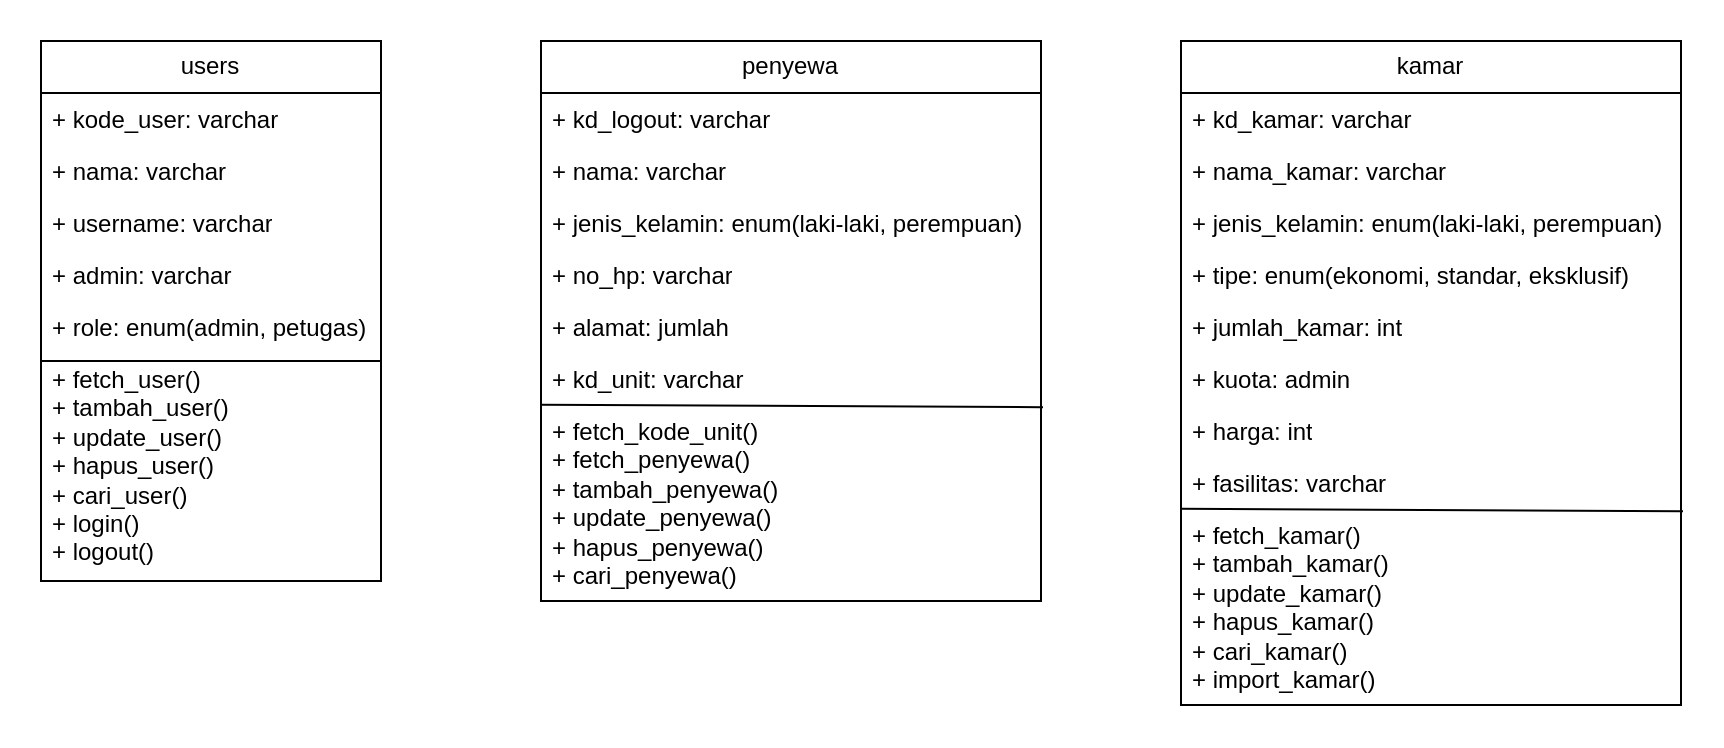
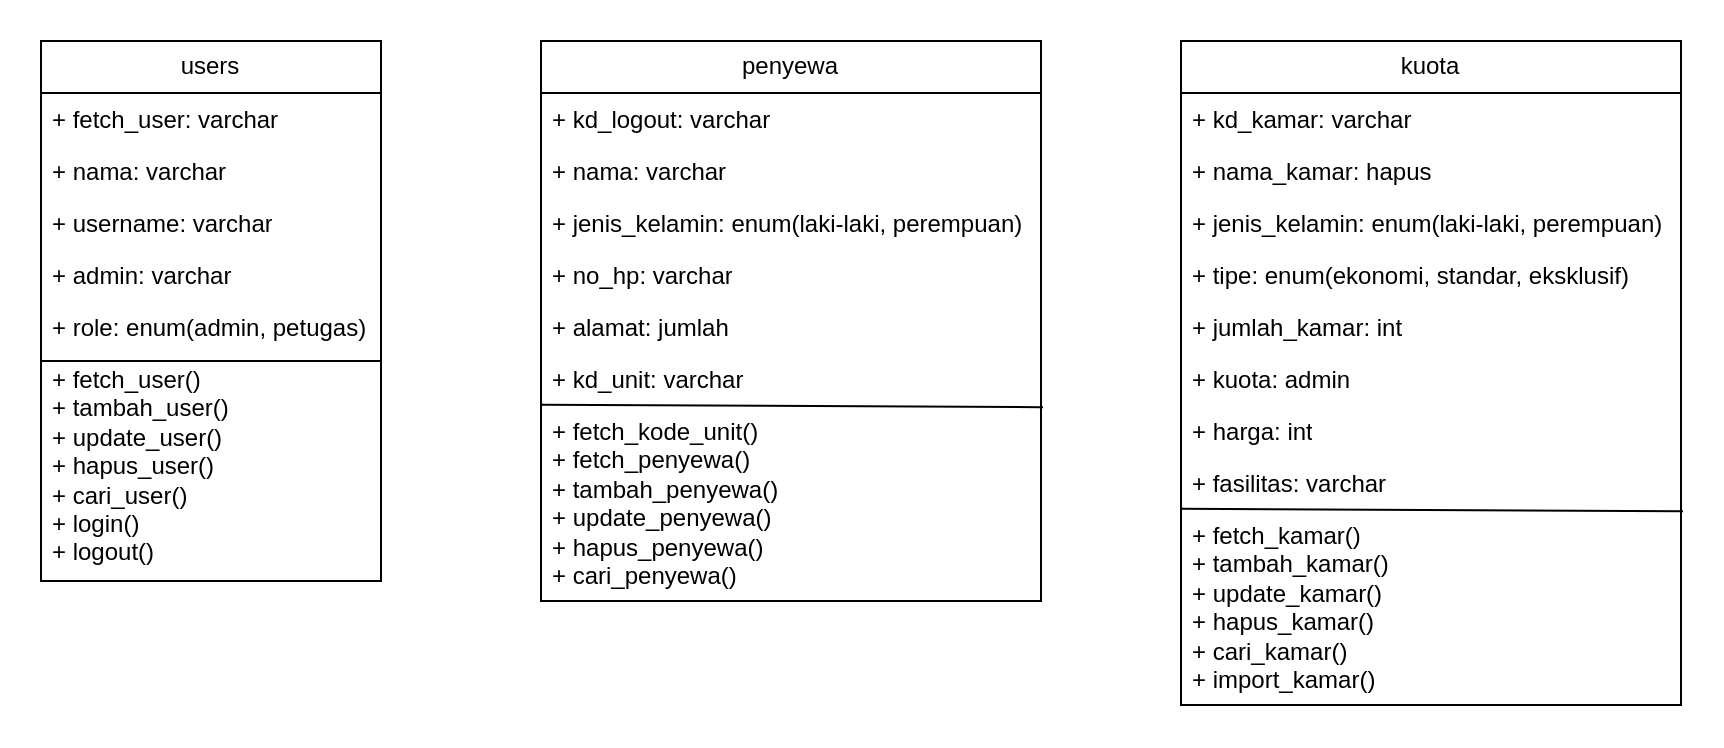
- <mxCell id="19" value="kamar" style="swimlane;fontStyle=0;childLayout=stackLayout;horizontal=1;startSize=26;fillColor=default;horizontalStack=0;resizeParent=1;resizeParentMax=0;resizeLast=0;collapsible=1;marginBottom=0;whiteSpace=wrap;html=1;swimlaneLine=1;rounded=0;glass=0;flipH=1;movable=1;resizable=1;rotatable=1;deletable=1;editable=1;locked=0;connectable=1;" parent="1" vertex="1"><mxGeometry x="590" y="20" width="250" height="332" as="geometry" /></mxCell>
+ <mxCell id="19" value="kuota" style="swimlane;fontStyle=0;childLayout=stackLayout;horizontal=1;startSize=26;fillColor=default;horizontalStack=0;resizeParent=1;resizeParentMax=0;resizeLast=0;collapsible=1;marginBottom=0;whiteSpace=wrap;html=1;swimlaneLine=1;rounded=0;glass=0;flipH=1;movable=1;resizable=1;rotatable=1;deletable=1;editable=1;locked=0;connectable=1;" parent="1" vertex="1"><mxGeometry x="590" y="20" width="250" height="332" as="geometry" /></mxCell>
- <mxCell id="3" value="+ kode_user: varchar" style="text;strokeColor=none;fillColor=none;align=left;verticalAlign=top;spacingLeft=4;spacingRight=4;overflow=hidden;rotatable=0;points=[[0,0.5],[1,0.5]];portConstraint=eastwest;whiteSpace=wrap;html=1;" parent="2" vertex="1"><mxGeometry y="26" width="170" height="26" as="geometry" /></mxCell>
+ <mxCell id="3" value="+ fetch_user: varchar" style="text;strokeColor=none;fillColor=none;align=left;verticalAlign=top;spacingLeft=4;spacingRight=4;overflow=hidden;rotatable=0;points=[[0,0.5],[1,0.5]];portConstraint=eastwest;whiteSpace=wrap;html=1;" parent="2" vertex="1"><mxGeometry y="26" width="170" height="26" as="geometry" /></mxCell>
- <mxCell id="21" value="+ nama_kamar: varchar" style="text;strokeColor=none;fillColor=none;align=left;verticalAlign=top;spacingLeft=4;spacingRight=4;overflow=hidden;rotatable=0;points=[[0,0.5],[1,0.5]];portConstraint=eastwest;whiteSpace=wrap;html=1;" parent="19" vertex="1"><mxGeometry y="52" width="250" height="26" as="geometry" /></mxCell>
+ <mxCell id="21" value="+ nama_kamar: hapus" style="text;strokeColor=none;fillColor=none;align=left;verticalAlign=top;spacingLeft=4;spacingRight=4;overflow=hidden;rotatable=0;points=[[0,0.5],[1,0.5]];portConstraint=eastwest;whiteSpace=wrap;html=1;" parent="19" vertex="1"><mxGeometry y="52" width="250" height="26" as="geometry" /></mxCell>
